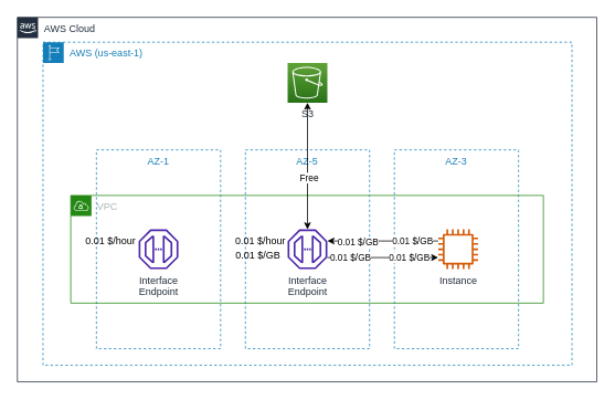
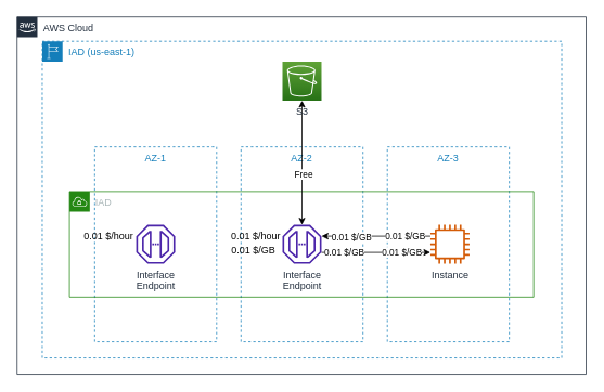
- <mxCell id="3" value="AWS (us-east-1)" style="points=[[0,0],[0.25,0],[0.5,0],[0.75,0],[1,0],[1,0.25],[1,0.5],[1,0.75],[1,1],[0.75,1],[0.5,1],[0.25,1],[0,1],[0,0.75],[0,0.5],[0,0.25]];outlineConnect=0;gradientColor=none;html=1;whiteSpace=wrap;fontSize=12;fontStyle=0;container=0;pointerEvents=0;collapsible=0;recursiveResize=0;shape=mxgraph.aws4.group;grIcon=mxgraph.aws4.group_region;strokeColor=#147EBA;fillColor=none;verticalAlign=top;align=left;spacingLeft=30;fontColor=#147EBA;dashed=1;" parent="1" vertex="1"><mxGeometry x="51.5" y="50" width="639" height="390" as="geometry" /></mxCell>
+ <mxCell id="3" value="IAD (us-east-1)" style="points=[[0,0],[0.25,0],[0.5,0],[0.75,0],[1,0],[1,0.25],[1,0.5],[1,0.75],[1,1],[0.75,1],[0.5,1],[0.25,1],[0,1],[0,0.75],[0,0.5],[0,0.25]];outlineConnect=0;gradientColor=none;html=1;whiteSpace=wrap;fontSize=12;fontStyle=0;container=0;pointerEvents=0;collapsible=0;recursiveResize=0;shape=mxgraph.aws4.group;grIcon=mxgraph.aws4.group_region;strokeColor=#147EBA;fillColor=none;verticalAlign=top;align=left;spacingLeft=30;fontColor=#147EBA;dashed=1;" parent="1" vertex="1"><mxGeometry x="51.5" y="50" width="639" height="390" as="geometry" /></mxCell>
- <mxCell id="6" value="AZ-5" style="fillColor=none;strokeColor=#147EBA;dashed=1;verticalAlign=top;fontStyle=0;fontColor=#147EBA;" parent="1" vertex="1"><mxGeometry x="296" y="180" width="150" height="240" as="geometry" /></mxCell>
+ <mxCell id="6" value="AZ-2" style="fillColor=none;strokeColor=#147EBA;dashed=1;verticalAlign=top;fontStyle=0;fontColor=#147EBA;" parent="1" vertex="1"><mxGeometry x="296" y="180" width="150" height="240" as="geometry" /></mxCell>
- <mxCell id="7" value="VPC" style="points=[[0,0],[0.25,0],[0.5,0],[0.75,0],[1,0],[1,0.25],[1,0.5],[1,0.75],[1,1],[0.75,1],[0.5,1],[0.25,1],[0,1],[0,0.75],[0,0.5],[0,0.25]];outlineConnect=0;gradientColor=none;html=1;whiteSpace=wrap;fontSize=12;fontStyle=0;container=0;pointerEvents=0;collapsible=0;recursiveResize=0;shape=mxgraph.aws4.group;grIcon=mxgraph.aws4.group_vpc;strokeColor=#248814;fillColor=none;verticalAlign=top;align=left;spacingLeft=30;fontColor=#AAB7B8;dashed=0;" parent="1" vertex="1"><mxGeometry x="85" y="235" width="571" height="130" as="geometry" /></mxCell>
+ <mxCell id="7" value="IAD" style="points=[[0,0],[0.25,0],[0.5,0],[0.75,0],[1,0],[1,0.25],[1,0.5],[1,0.75],[1,1],[0.75,1],[0.5,1],[0.25,1],[0,1],[0,0.75],[0,0.5],[0,0.25]];outlineConnect=0;gradientColor=none;html=1;whiteSpace=wrap;fontSize=12;fontStyle=0;container=0;pointerEvents=0;collapsible=0;recursiveResize=0;shape=mxgraph.aws4.group;grIcon=mxgraph.aws4.group_vpc;strokeColor=#248814;fillColor=none;verticalAlign=top;align=left;spacingLeft=30;fontColor=#AAB7B8;dashed=0;" parent="1" vertex="1"><mxGeometry x="85" y="235" width="571" height="130" as="geometry" /></mxCell>
